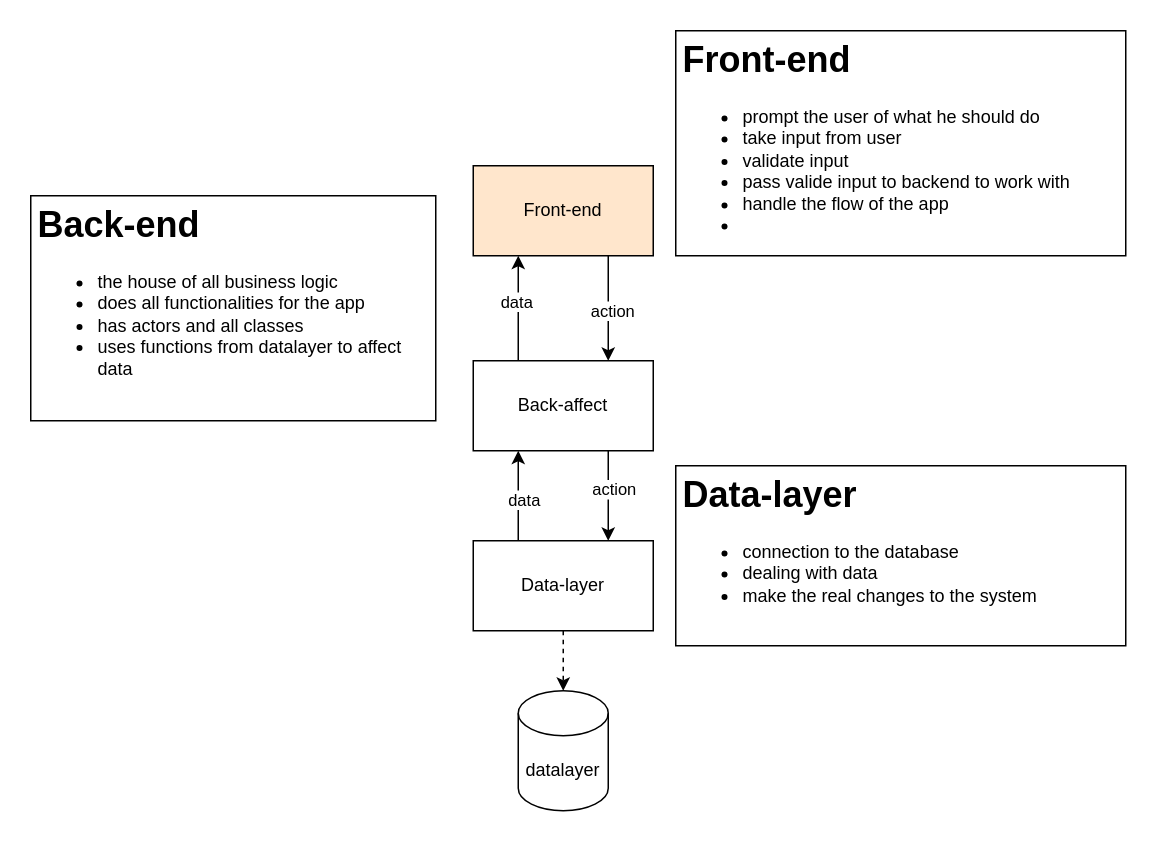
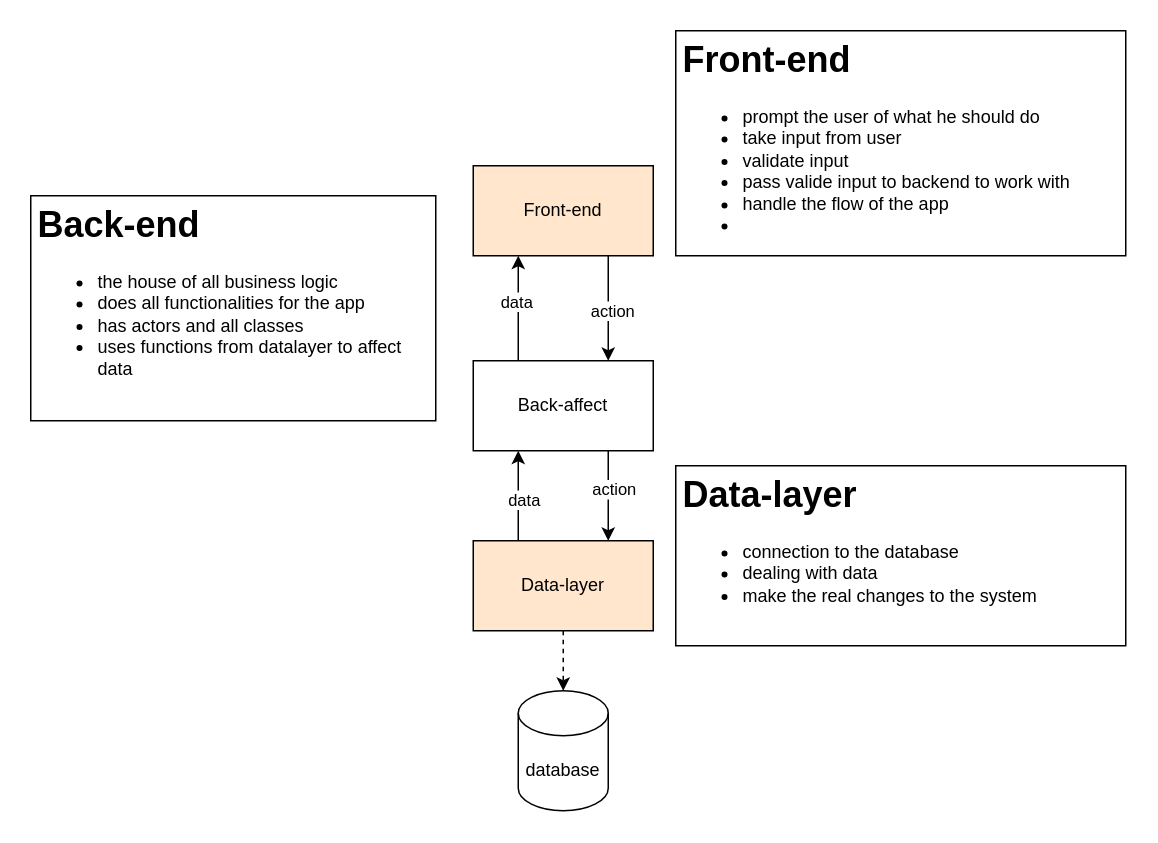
- <mxCell id="13" value="Data-layer" style="rounded=0;whiteSpace=wrap;html=1;" vertex="1" parent="1"><mxGeometry x="315" y="360" width="120" height="60" as="geometry" /></mxCell>
+ <mxCell id="13" value="Data-layer" style="rounded=0;whiteSpace=wrap;html=1;fillColor=#ffe6cc;" vertex="1" parent="1"><mxGeometry x="315" y="360" width="120" height="60" as="geometry" /></mxCell>
- <mxCell id="14" value="datalayer" style="shape=cylinder3;whiteSpace=wrap;html=1;boundedLbl=1;backgroundOutline=1;size=15;" vertex="1" parent="1"><mxGeometry x="345" y="460" width="60" height="80" as="geometry" /></mxCell>
+ <mxCell id="14" value="database" style="shape=cylinder3;whiteSpace=wrap;html=1;boundedLbl=1;backgroundOutline=1;size=15;" vertex="1" parent="1"><mxGeometry x="345" y="460" width="60" height="80" as="geometry" /></mxCell>
